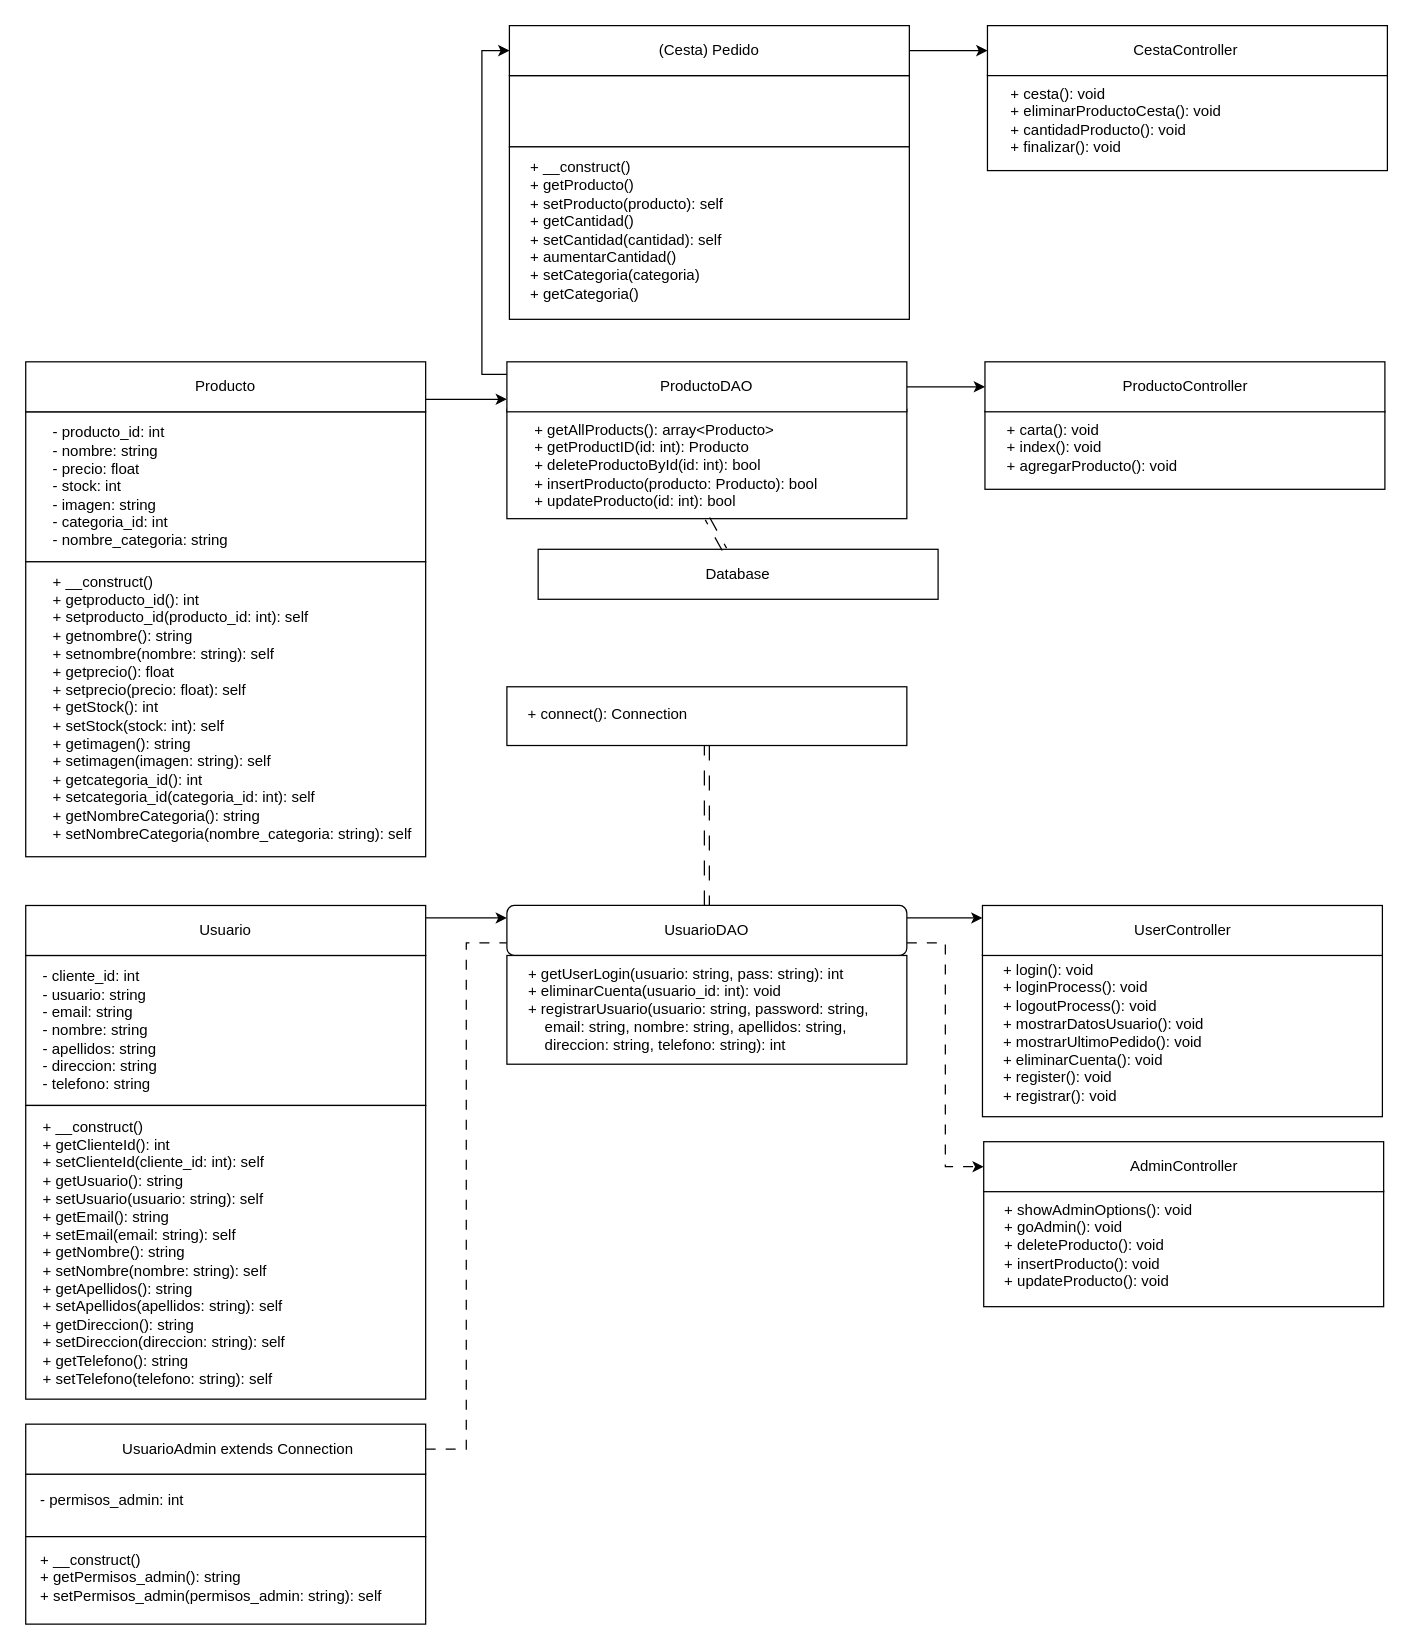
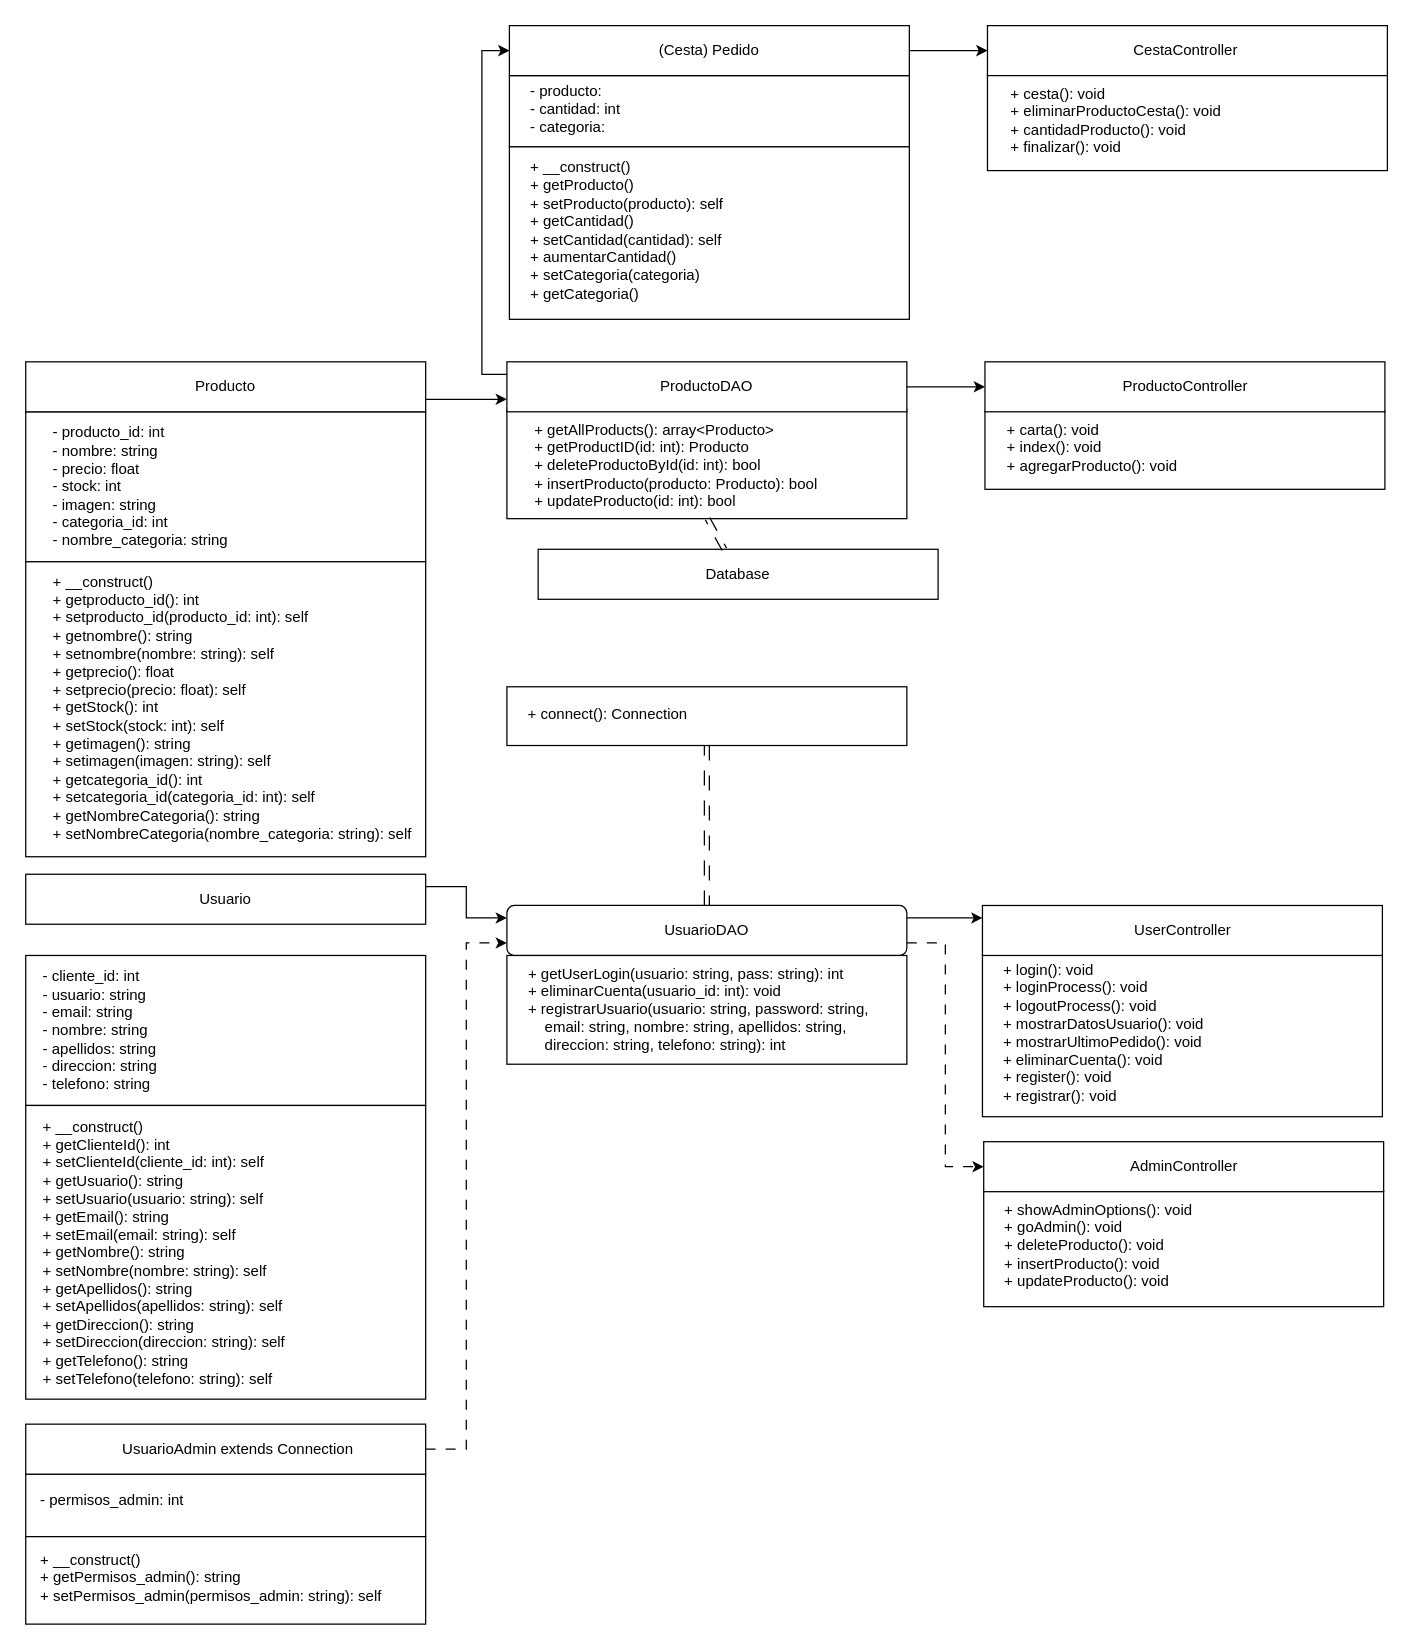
+ <mxCell id="15" value="- producto: &lt;br&gt;- cantidad: int&lt;br&gt;- categoria: " style="text;html=1;strokeColor=none;fillColor=none;align=left;verticalAlign=middle;whiteSpace=wrap;rounded=0;" parent="1" vertex="1"><mxGeometry x="422" y="61" width="160" height="51" as="geometry" /></mxCell>
- <mxCell id="23" value="Usuario" style="rounded=0;whiteSpace=wrap;html=1;" parent="1" vertex="1"><mxGeometry x="20" y="724" width="320" height="40" as="geometry" /></mxCell>
+ <mxCell id="23" value="Usuario" style="rounded=0;whiteSpace=wrap;html=1;" parent="1" vertex="1"><mxGeometry x="20" y="699" width="320" height="40" as="geometry" /></mxCell>
- <mxCell id="24" style="edgeStyle=orthogonalEdgeStyle;rounded=0;orthogonalLoop=1;jettySize=auto;html=1;exitX=1;exitY=0.5;exitDx=0;exitDy=0;entryX=0;entryY=0.75;entryDx=0;entryDy=0;dashed=1;dashPattern=8 8;endArrow=none;" edge="1" parent="1" source="25" target="38"><mxGeometry relative="1" as="geometry"><mxPoint x="387.615" y="882.462" as="targetPoint" /></mxGeometry></mxCell>
+ <mxCell id="24" style="edgeStyle=orthogonalEdgeStyle;rounded=0;orthogonalLoop=1;jettySize=auto;html=1;exitX=1;exitY=0.5;exitDx=0;exitDy=0;entryX=0;entryY=0.75;entryDx=0;entryDy=0;dashed=1;dashPattern=8 8;" edge="1" parent="1" source="25" target="38"><mxGeometry relative="1" as="geometry"><mxPoint x="387.615" y="882.462" as="targetPoint" /></mxGeometry></mxCell>
